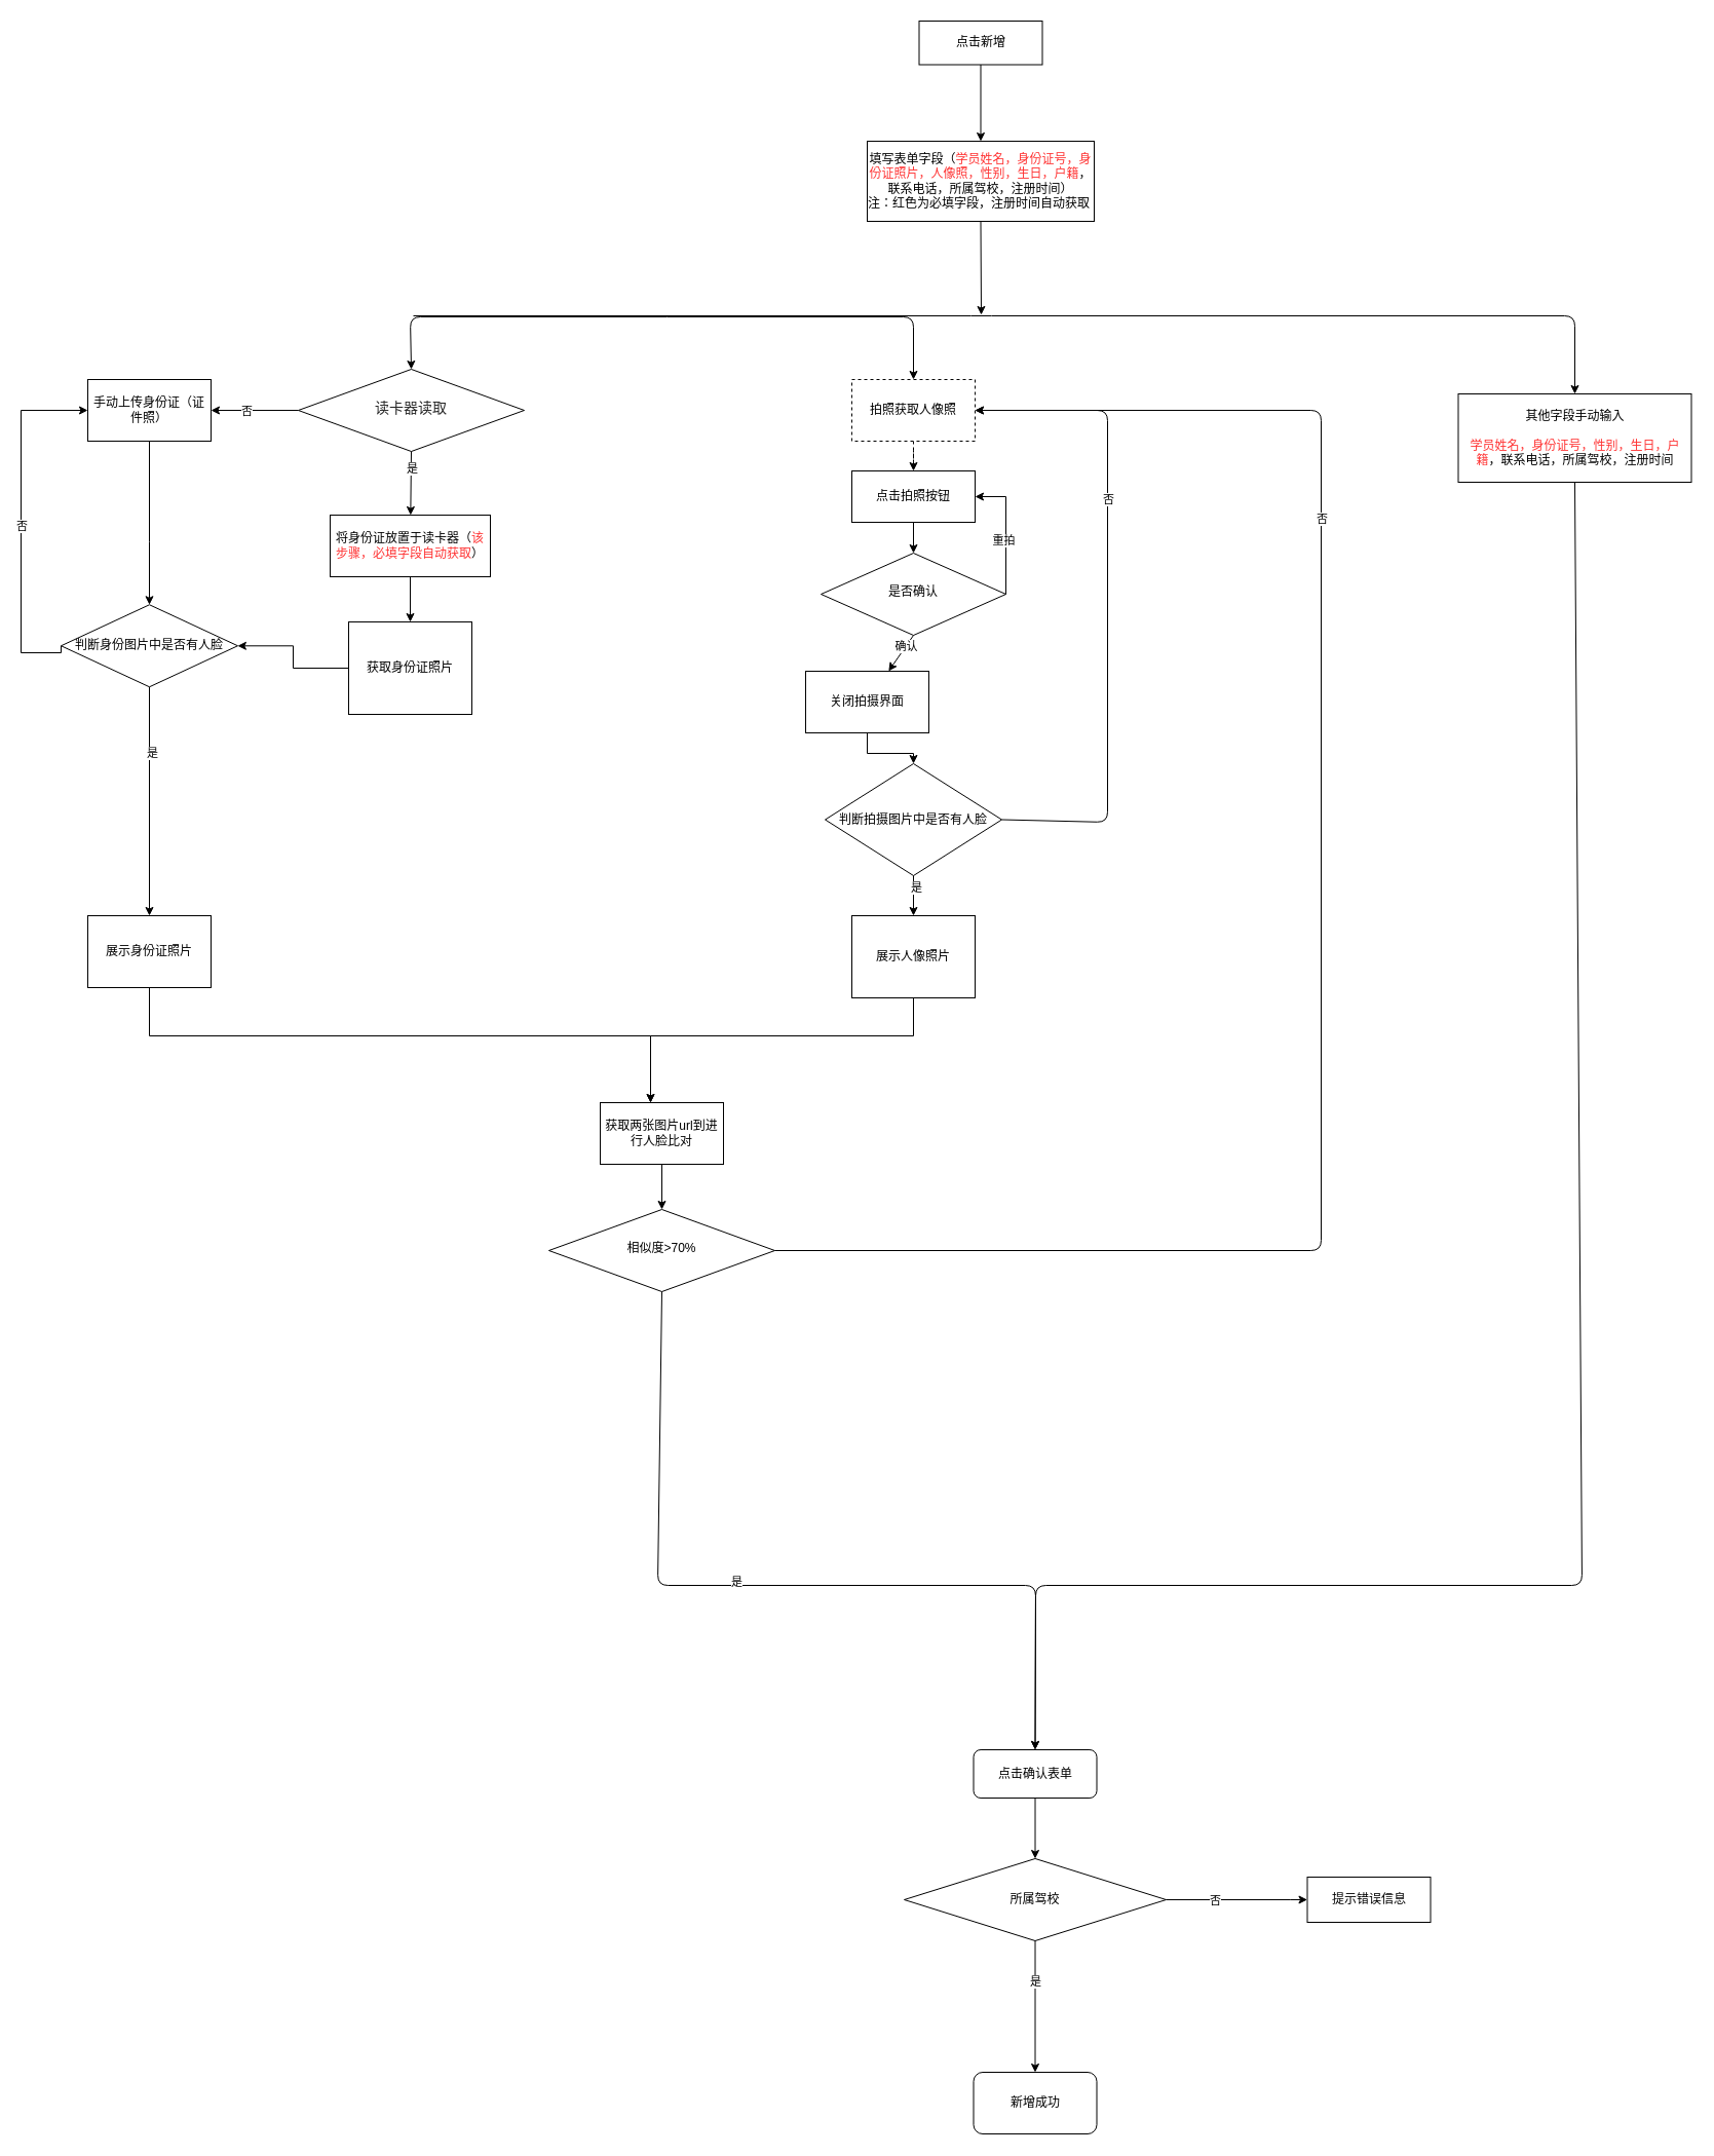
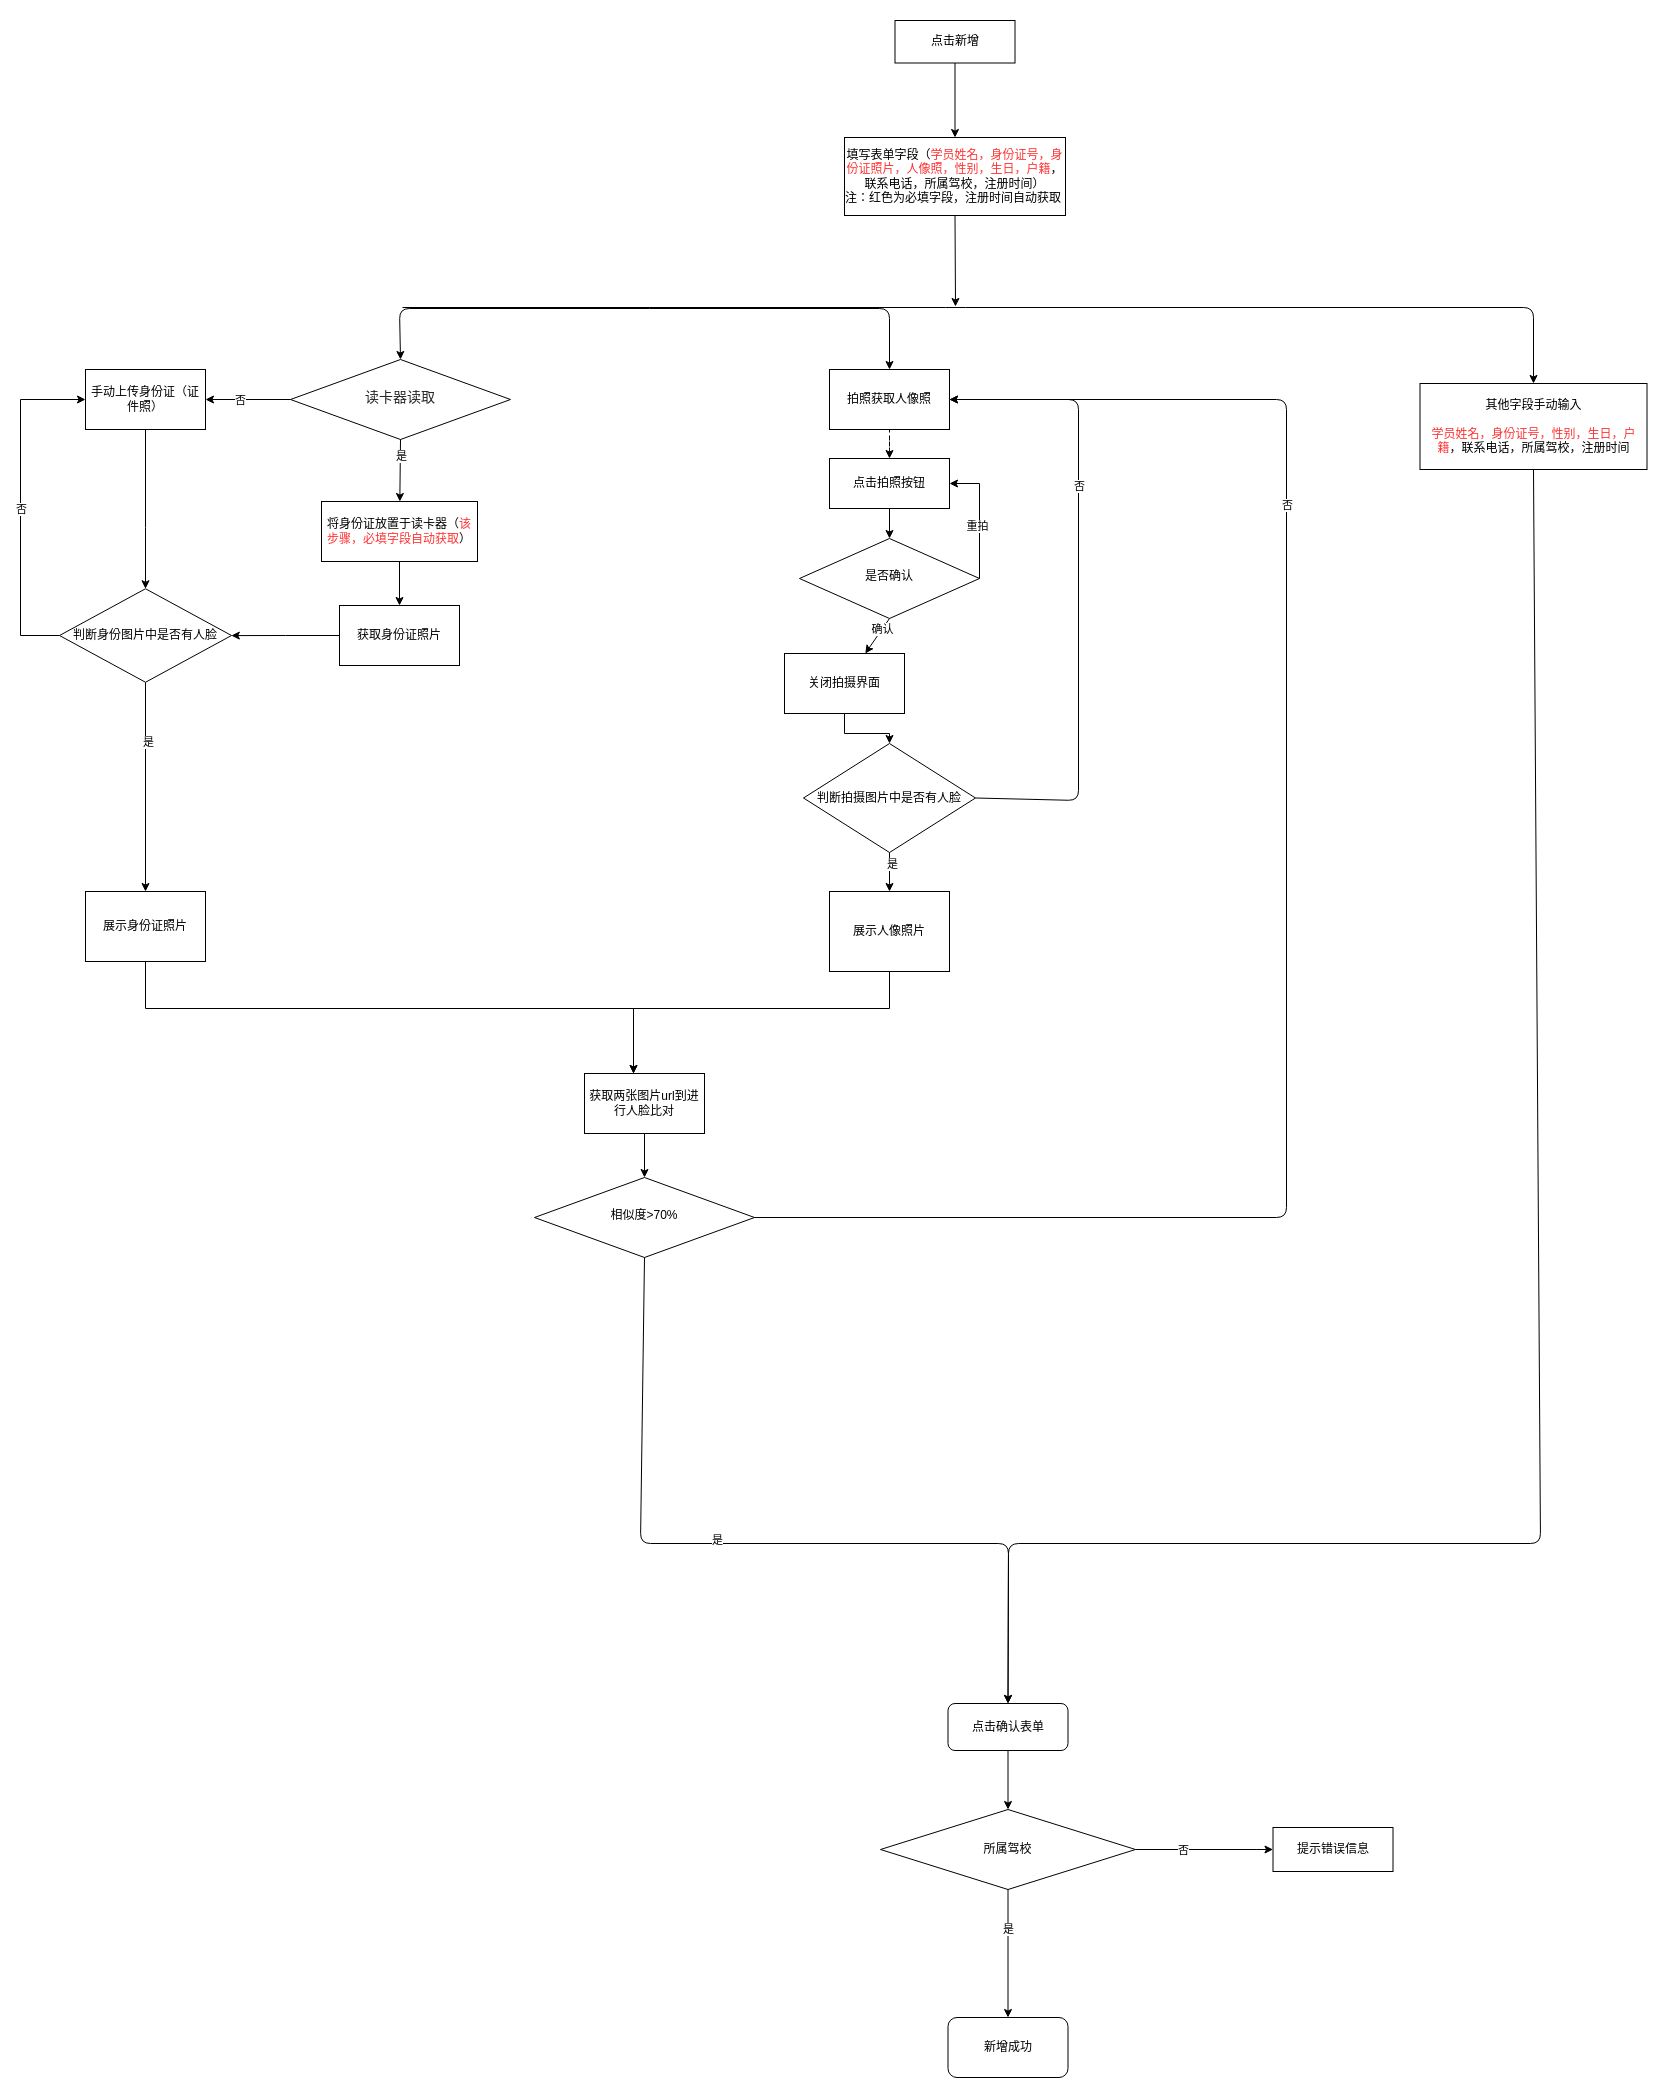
- <mxCell id="9" value="拍照获取人像照" style="rounded=0;whiteSpace=wrap;html=1;dashed=1;" vertex="1" parent="1"><mxGeometry x="829" y="369" width="120" height="60" as="geometry" /></mxCell>
+ <mxCell id="9" value="拍照获取人像照" style="rounded=0;whiteSpace=wrap;html=1;" vertex="1" parent="1"><mxGeometry x="829" y="369" width="120" height="60" as="geometry" /></mxCell>
- <mxCell id="30" value="判断身份图片中是否有人脸" style="rhombus;whiteSpace=wrap;html=1;rounded=0;" vertex="1" parent="1"><mxGeometry x="59" y="588.25" width="172" height="80" as="geometry" /></mxCell>
+ <mxCell id="30" value="判断身份图片中是否有人脸" style="rhombus;whiteSpace=wrap;html=1;rounded=0;" vertex="1" parent="1"><mxGeometry x="59" y="588.25" width="172" height="93.5" as="geometry" /></mxCell>
- <mxCell id="32" value="&lt;span&gt;获取身份证照片&lt;/span&gt;" style="rounded=0;whiteSpace=wrap;html=1;" vertex="1" parent="1"><mxGeometry x="339" y="605" width="120" height="90" as="geometry" /></mxCell>
+ <mxCell id="32" value="&lt;span&gt;获取身份证照片&lt;/span&gt;" style="rounded=0;whiteSpace=wrap;html=1;" vertex="1" parent="1"><mxGeometry x="339" y="605" width="120" height="60" as="geometry" /></mxCell>
